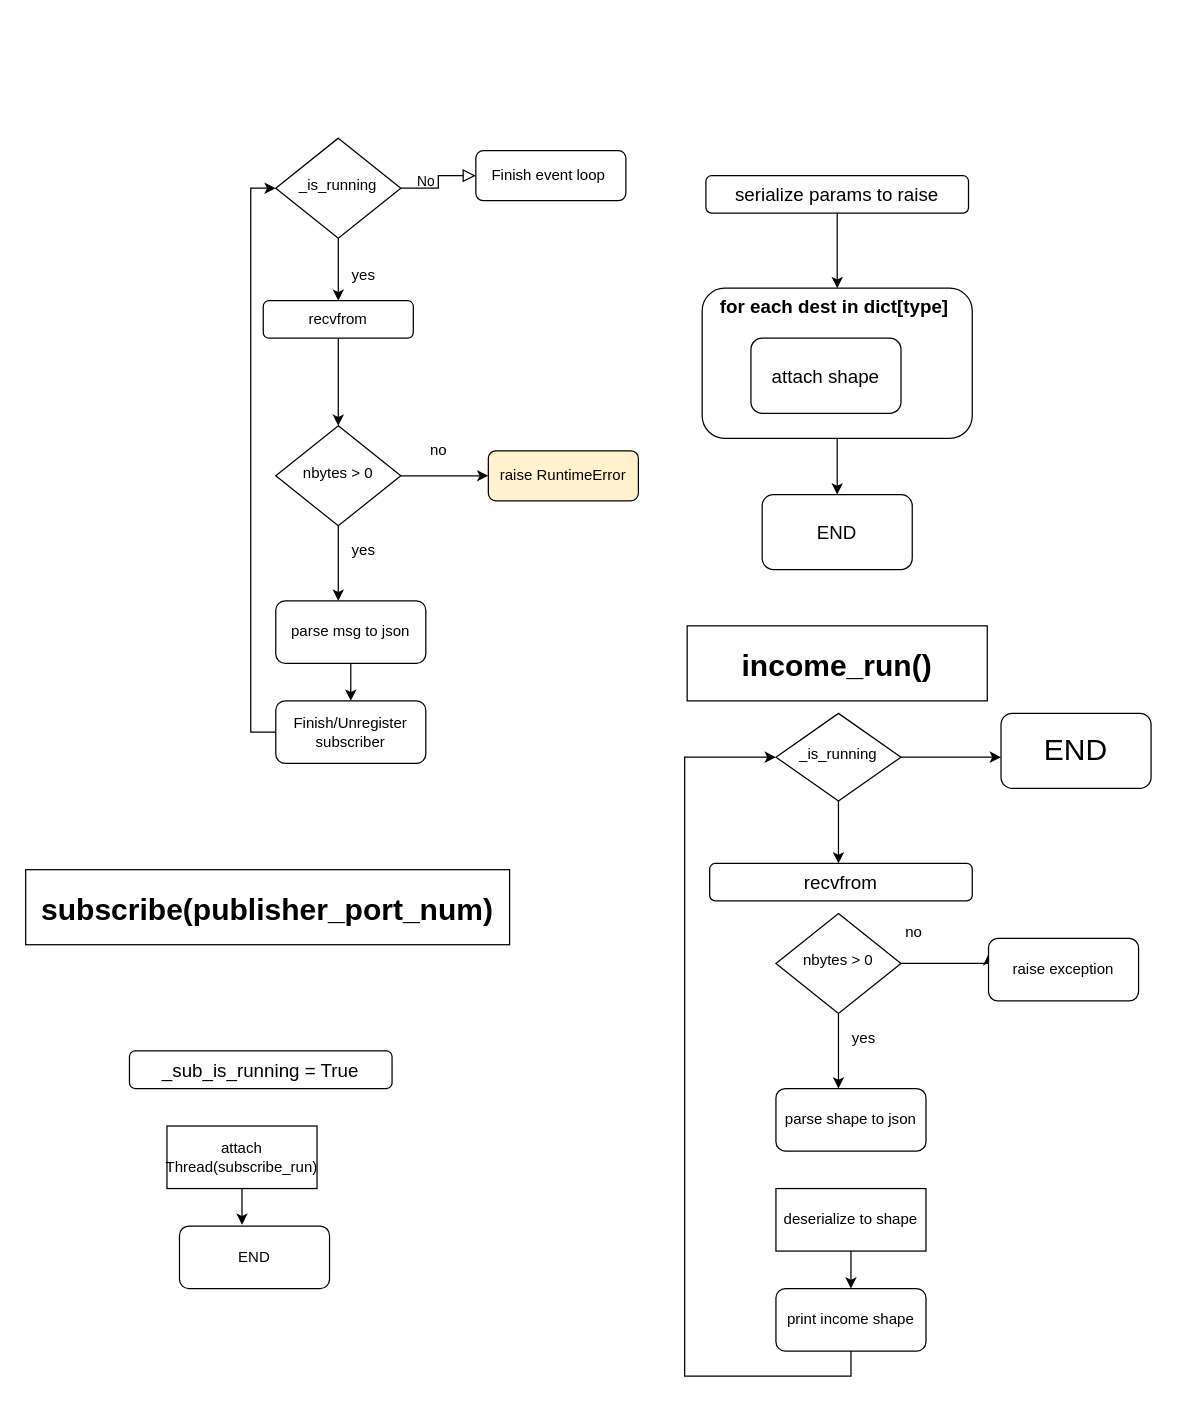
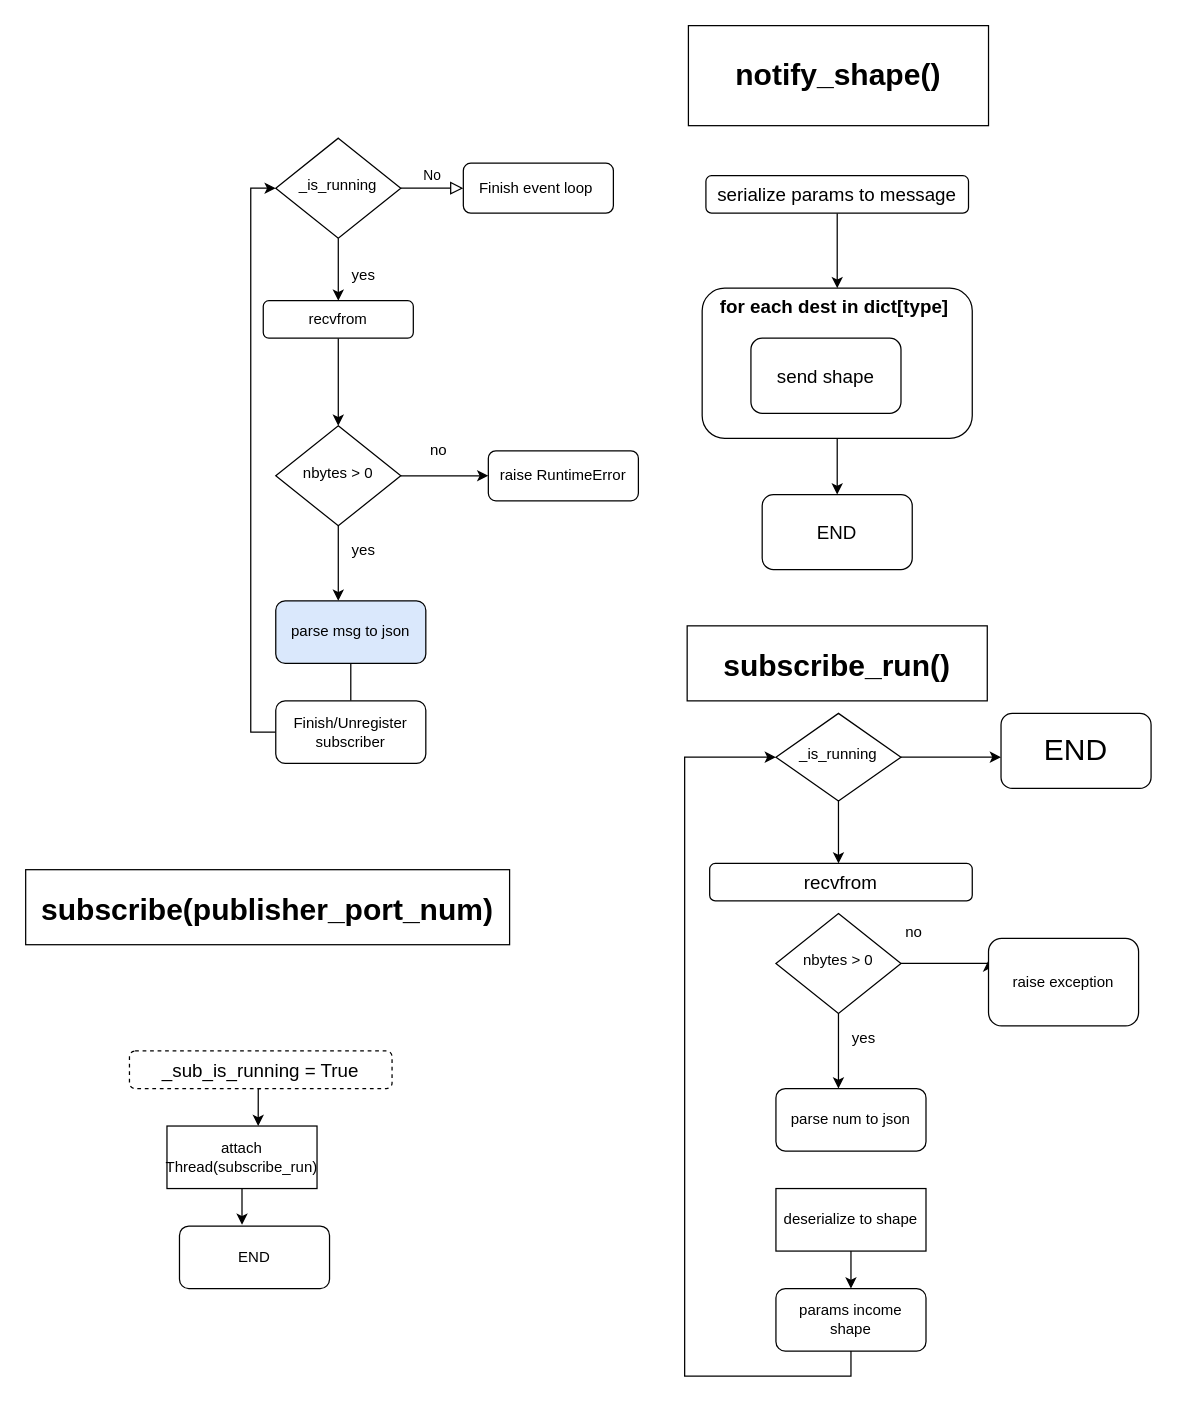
+ <mxCell id="19" value="&lt;h1&gt;&lt;font style=&quot;font-size: 24px;&quot;&gt;notify_shape()&lt;/font&gt;&lt;/h1&gt;" style="rounded=0;whiteSpace=wrap;html=1;" parent="1" vertex="1"><mxGeometry x="550" y="20" width="240" height="80" as="geometry" /></mxCell>
- <mxCell id="5" value="Finish event loop&amp;nbsp;" style="rounded=1;whiteSpace=wrap;html=1;fontSize=12;glass=0;strokeWidth=1;shadow=0;" parent="1" vertex="1"><mxGeometry x="380" y="120" width="120" height="40" as="geometry" /></mxCell>
+ <mxCell id="5" value="Finish event loop&amp;nbsp;" style="rounded=1;whiteSpace=wrap;html=1;fontSize=12;glass=0;strokeWidth=1;shadow=0;" parent="1" vertex="1"><mxGeometry x="370" y="130" width="120" height="40" as="geometry" /></mxCell>
- <mxCell id="21" value="&lt;font style=&quot;font-size: 15px;&quot;&gt;serialize params to raise&lt;/font&gt;" style="rounded=1;whiteSpace=wrap;html=1;fontSize=12;glass=0;strokeWidth=1;shadow=0;" parent="1" vertex="1"><mxGeometry x="564" y="140" width="210" height="30" as="geometry" /></mxCell>
+ <mxCell id="21" value="&lt;font style=&quot;font-size: 15px;&quot;&gt;serialize params to message&lt;/font&gt;" style="rounded=1;whiteSpace=wrap;html=1;fontSize=12;glass=0;strokeWidth=1;shadow=0;" parent="1" vertex="1"><mxGeometry x="564" y="140" width="210" height="30" as="geometry" /></mxCell>
- <mxCell id="24" value="attach shape" style="rounded=1;whiteSpace=wrap;html=1;fontSize=15;" parent="1" vertex="1"><mxGeometry x="600" y="270" width="120" height="60" as="geometry" /></mxCell>
+ <mxCell id="24" value="send shape" style="rounded=1;whiteSpace=wrap;html=1;fontSize=15;" parent="1" vertex="1"><mxGeometry x="600" y="270" width="120" height="60" as="geometry" /></mxCell>
- <mxCell id="12" value="raise RuntimeError" style="rounded=1;whiteSpace=wrap;html=1;fontSize=12;glass=0;strokeWidth=1;shadow=0;fillColor=#fff2cc;" parent="1" vertex="1"><mxGeometry x="390" y="360" width="120" height="40" as="geometry" /></mxCell>
+ <mxCell id="12" value="raise RuntimeError" style="rounded=1;whiteSpace=wrap;html=1;fontSize=12;glass=0;strokeWidth=1;shadow=0;" parent="1" vertex="1"><mxGeometry x="390" y="360" width="120" height="40" as="geometry" /></mxCell>
- <mxCell id="16" value="parse msg to json" style="rounded=1;whiteSpace=wrap;html=1;fontSize=12;glass=0;strokeWidth=1;shadow=0;" parent="1" vertex="1"><mxGeometry x="220" y="480" width="120" height="50" as="geometry" /></mxCell>
+ <mxCell id="16" value="parse msg to json" style="rounded=1;whiteSpace=wrap;html=1;fontSize=12;glass=0;strokeWidth=1;shadow=0;fillColor=#dae8fc;" parent="1" vertex="1"><mxGeometry x="220" y="480" width="120" height="50" as="geometry" /></mxCell>
- <mxCell id="26" value="&lt;h1&gt;&lt;font style=&quot;font-size: 24px;&quot;&gt;income_run()&lt;/font&gt;&lt;/h1&gt;" style="rounded=0;whiteSpace=wrap;html=1;fontSize=15;" parent="1" vertex="1"><mxGeometry x="549" y="500" width="240" height="60" as="geometry" /></mxCell>
+ <mxCell id="26" value="&lt;h1&gt;&lt;font style=&quot;font-size: 24px;&quot;&gt;subscribe_run()&lt;/font&gt;&lt;/h1&gt;" style="rounded=0;whiteSpace=wrap;html=1;fontSize=15;" parent="1" vertex="1"><mxGeometry x="549" y="500" width="240" height="60" as="geometry" /></mxCell>
- <mxCell id="15" style="edgeStyle=orthogonalEdgeStyle;rounded=0;orthogonalLoop=1;jettySize=auto;html=1;exitX=0.5;exitY=1;exitDx=0;exitDy=0;" parent="1" source="16" target="18" edge="1"><mxGeometry relative="1" as="geometry" /></mxCell>
+ <mxCell id="15" style="edgeStyle=orthogonalEdgeStyle;rounded=0;orthogonalLoop=1;jettySize=auto;html=1;exitX=0.5;exitY=1;exitDx=0;exitDy=0;endArrow=none;" parent="1" source="16" target="18" edge="1"><mxGeometry relative="1" as="geometry" /></mxCell>
- <mxCell id="37" value="raise exception" style="rounded=1;whiteSpace=wrap;html=1;fontSize=12;glass=0;strokeWidth=1;shadow=0;" parent="1" vertex="1"><mxGeometry x="790" y="750" width="120" height="50" as="geometry" /></mxCell>
+ <mxCell id="37" value="raise exception" style="rounded=1;whiteSpace=wrap;html=1;fontSize=12;glass=0;strokeWidth=1;shadow=0;" parent="1" vertex="1"><mxGeometry x="790" y="750" width="120" height="70" as="geometry" /></mxCell>
- <mxCell id="47" value="&lt;span style=&quot;font-size: 15px;&quot;&gt;_sub_is_running = True&lt;/span&gt;" style="rounded=1;whiteSpace=wrap;html=1;fontSize=12;glass=0;strokeWidth=1;shadow=0;" parent="1" vertex="1"><mxGeometry x="103" y="840" width="210" height="30" as="geometry" /></mxCell>
+ <mxCell id="47" value="&lt;span style=&quot;font-size: 15px;&quot;&gt;_sub_is_running = True&lt;/span&gt;" style="rounded=1;whiteSpace=wrap;html=1;fontSize=12;glass=0;strokeWidth=1;shadow=0;dashed=1;" parent="1" vertex="1"><mxGeometry x="103" y="840" width="210" height="30" as="geometry" /></mxCell>
+ <mxCell id="46" style="edgeStyle=orthogonalEdgeStyle;rounded=0;orthogonalLoop=1;jettySize=auto;html=1;exitX=0.5;exitY=1;exitDx=0;exitDy=0;entryX=0.608;entryY=0;entryDx=0;entryDy=0;entryPerimeter=0;fontSize=24;" parent="1" source="47" target="45" edge="1"><mxGeometry relative="1" as="geometry" /></mxCell>
- <mxCell id="33" value="parse shape to json" style="rounded=1;whiteSpace=wrap;html=1;fontSize=12;glass=0;strokeWidth=1;shadow=0;" parent="1" vertex="1"><mxGeometry x="620" y="870" width="120" height="50" as="geometry" /></mxCell>
+ <mxCell id="33" value="parse num to json" style="rounded=1;whiteSpace=wrap;html=1;fontSize=12;glass=0;strokeWidth=1;shadow=0;" parent="1" vertex="1"><mxGeometry x="620" y="870" width="120" height="50" as="geometry" /></mxCell>
- <mxCell id="38" value="print income shape" style="rounded=1;whiteSpace=wrap;html=1;fontSize=12;glass=0;strokeWidth=1;shadow=0;" parent="1" vertex="1"><mxGeometry x="620" y="1030" width="120" height="50" as="geometry" /></mxCell>
+ <mxCell id="38" value="params income shape" style="rounded=1;whiteSpace=wrap;html=1;fontSize=12;glass=0;strokeWidth=1;shadow=0;" parent="1" vertex="1"><mxGeometry x="620" y="1030" width="120" height="50" as="geometry" /></mxCell>
